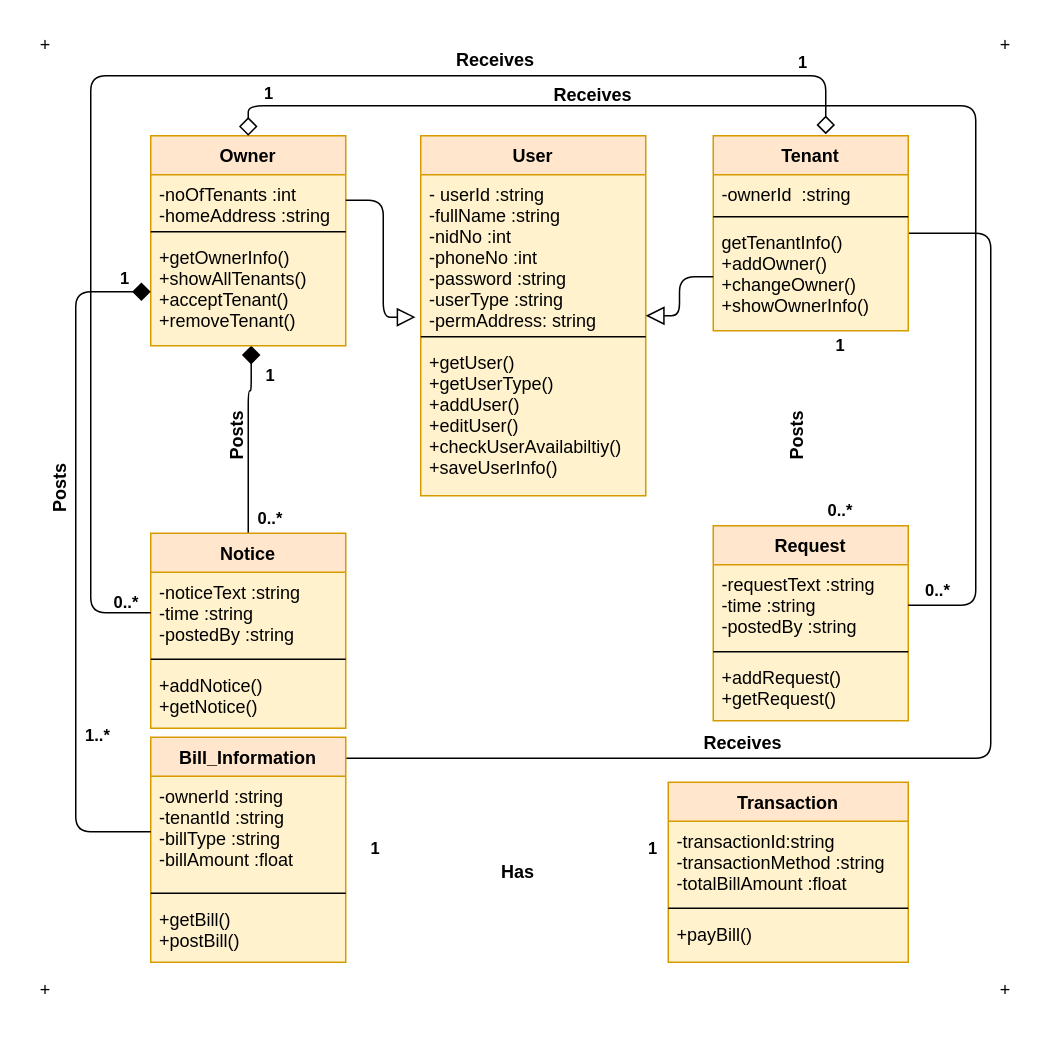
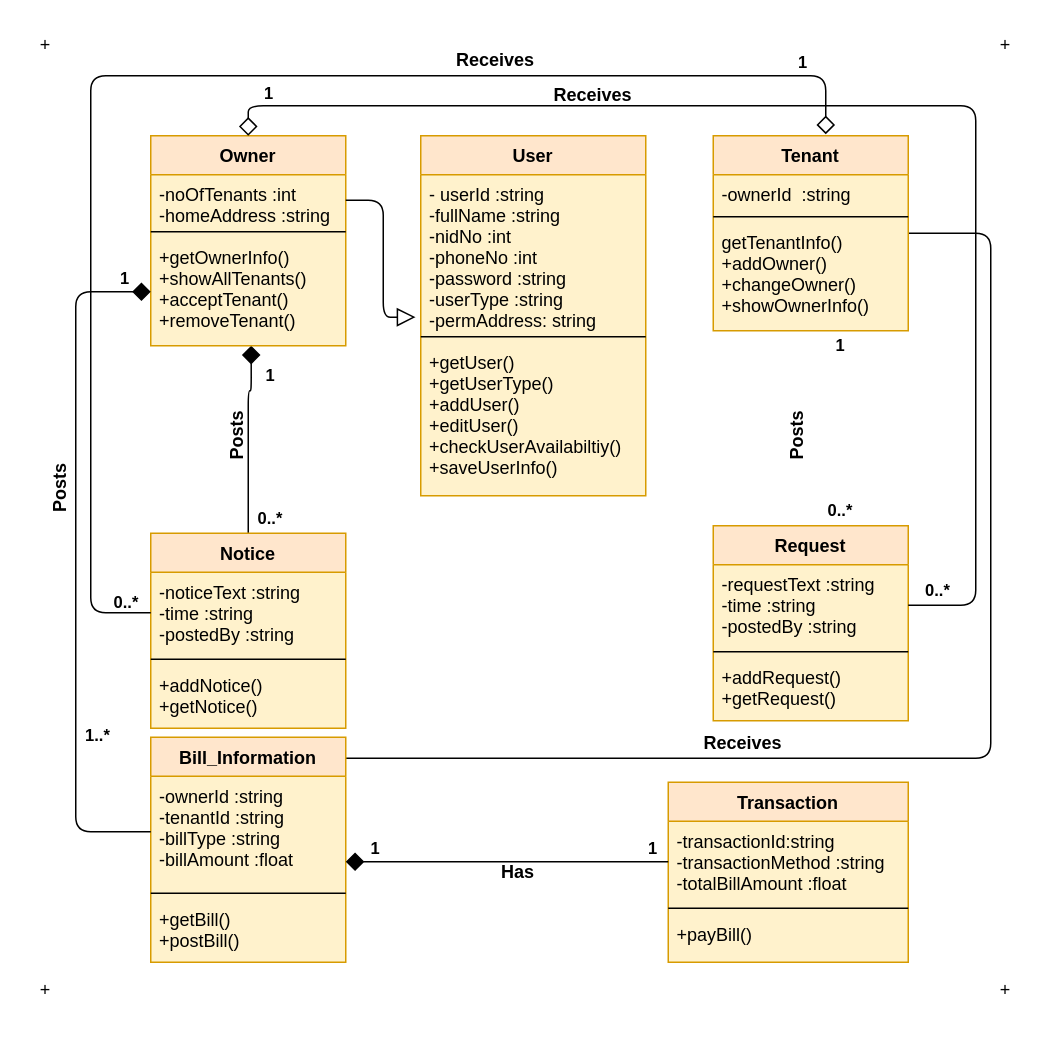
- <mxCell id="33" style="edgeStyle=orthogonalEdgeStyle;rounded=1;orthogonalLoop=1;jettySize=auto;html=1;endArrow=block;endFill=0;endSize=10;strokeColor=#000000;" parent="1" source="15" target="2" edge="1"><mxGeometry relative="1" as="geometry"><mxPoint x="422" y="209" as="targetPoint" /></mxGeometry></mxCell>
+ <mxCell id="34" style="edgeStyle=orthogonalEdgeStyle;rounded=1;orthogonalLoop=1;jettySize=auto;html=1;endArrow=diamond;endFill=1;endSize=10;strokeColor=#000000;" parent="1" source="29" target="24" edge="1"><mxGeometry relative="1" as="geometry"><Array as="points"><mxPoint x="390" y="574" /><mxPoint x="390" y="574" /></Array></mxGeometry></mxCell>
